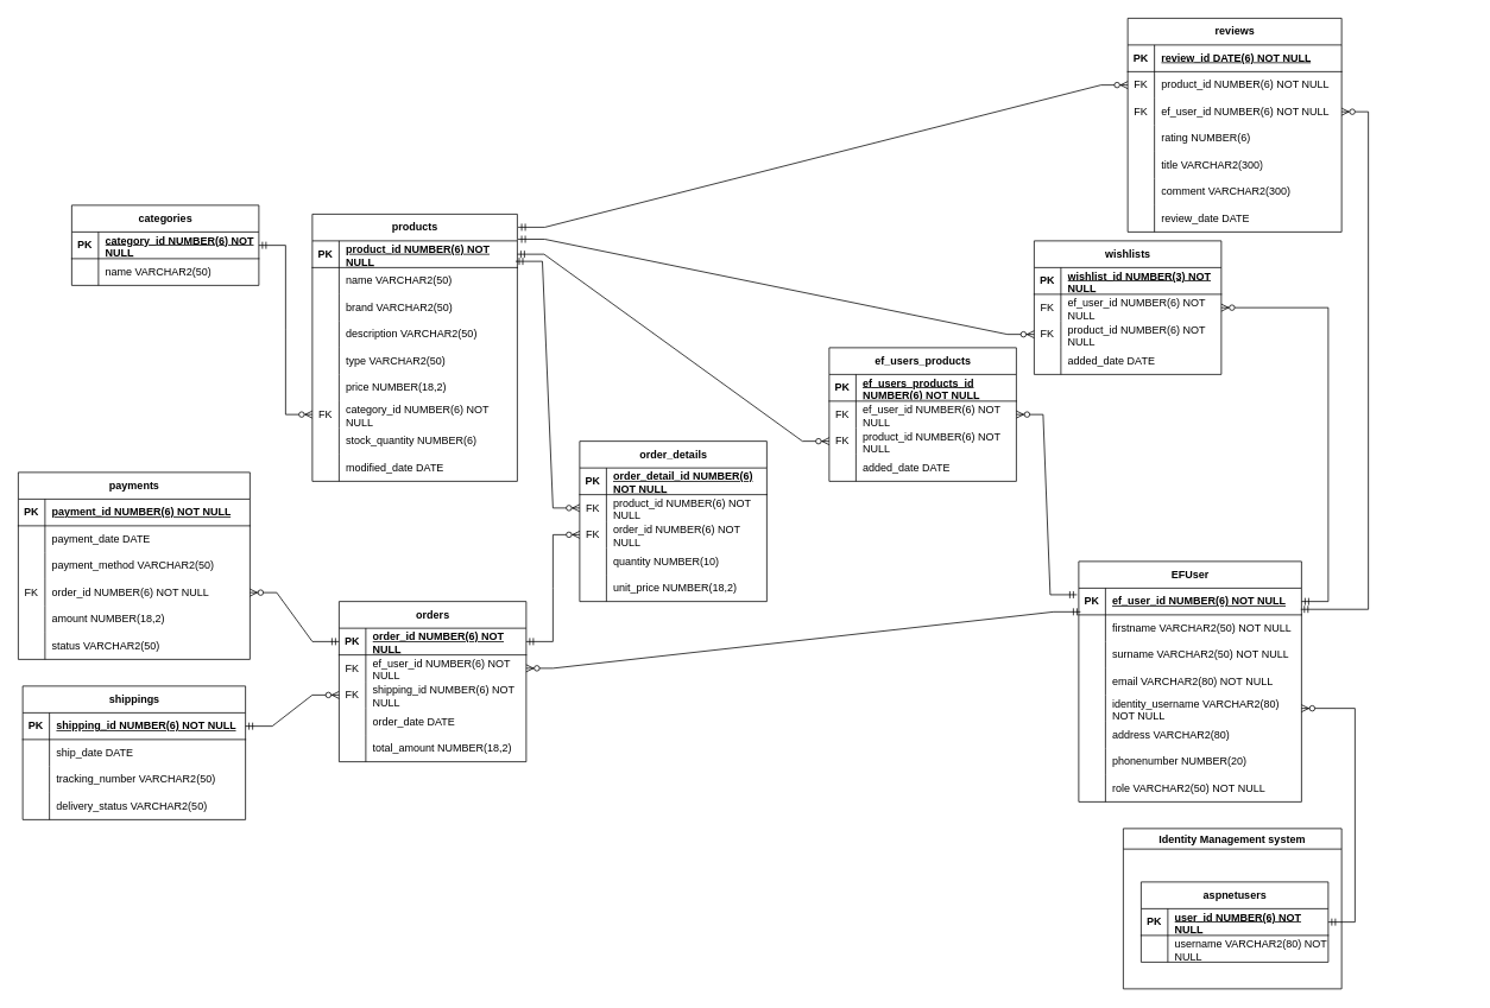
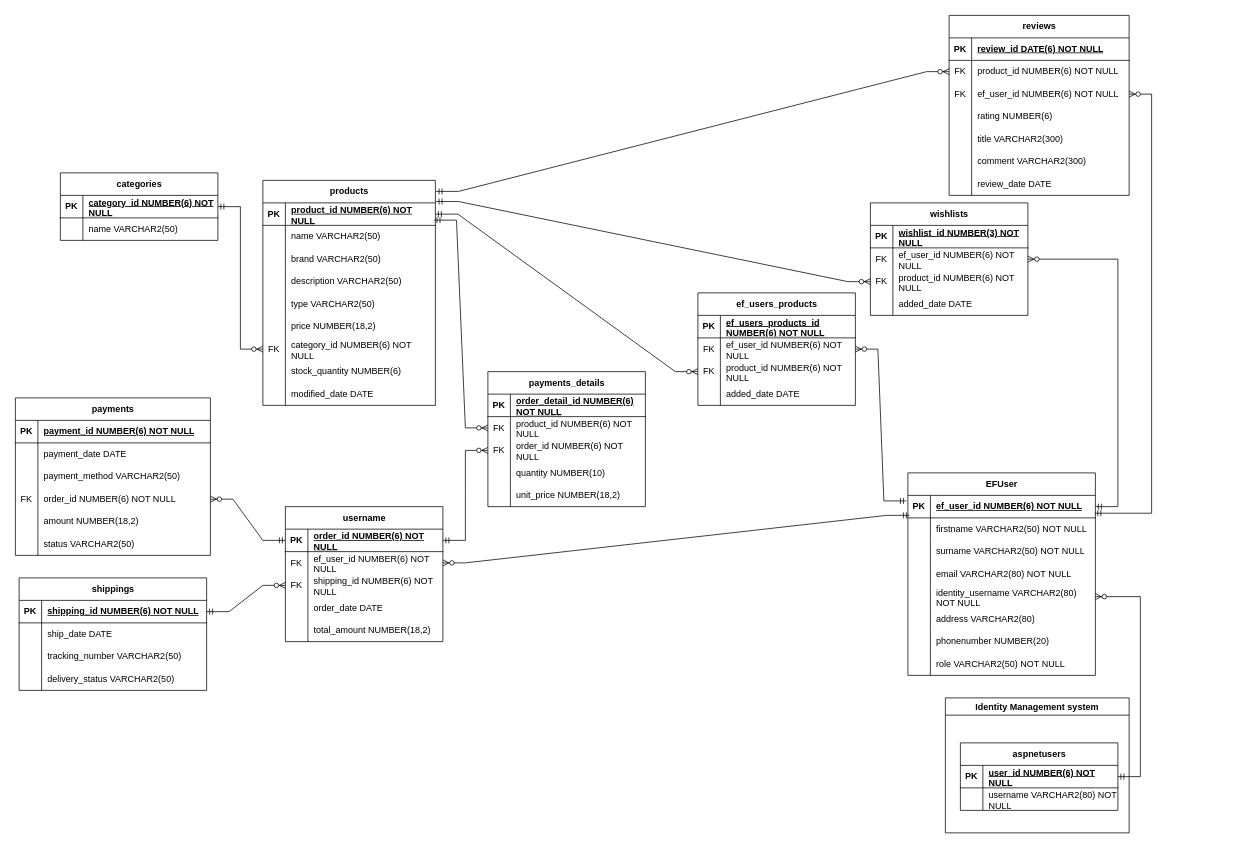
- <mxCell id="79" value="order_details" style="shape=table;startSize=30;container=1;collapsible=1;childLayout=tableLayout;fixedRows=1;rowLines=0;fontStyle=1;align=center;resizeLast=1;html=1;" parent="1" vertex="1"><mxGeometry x="650" y="495" width="210" height="180" as="geometry" /></mxCell>
+ <mxCell id="79" value="payments_details" style="shape=table;startSize=30;container=1;collapsible=1;childLayout=tableLayout;fixedRows=1;rowLines=0;fontStyle=1;align=center;resizeLast=1;html=1;" parent="1" vertex="1"><mxGeometry x="650" y="495" width="210" height="180" as="geometry" /></mxCell>
- <mxCell id="63" value="orders" style="shape=table;startSize=30;container=1;collapsible=1;childLayout=tableLayout;fixedRows=1;rowLines=0;fontStyle=1;align=center;resizeLast=1;html=1;" parent="1" vertex="1"><mxGeometry x="380" y="675" width="210" height="180" as="geometry" /></mxCell>
+ <mxCell id="63" value="username" style="shape=table;startSize=30;container=1;collapsible=1;childLayout=tableLayout;fixedRows=1;rowLines=0;fontStyle=1;align=center;resizeLast=1;html=1;" parent="1" vertex="1"><mxGeometry x="380" y="675" width="210" height="180" as="geometry" /></mxCell>
